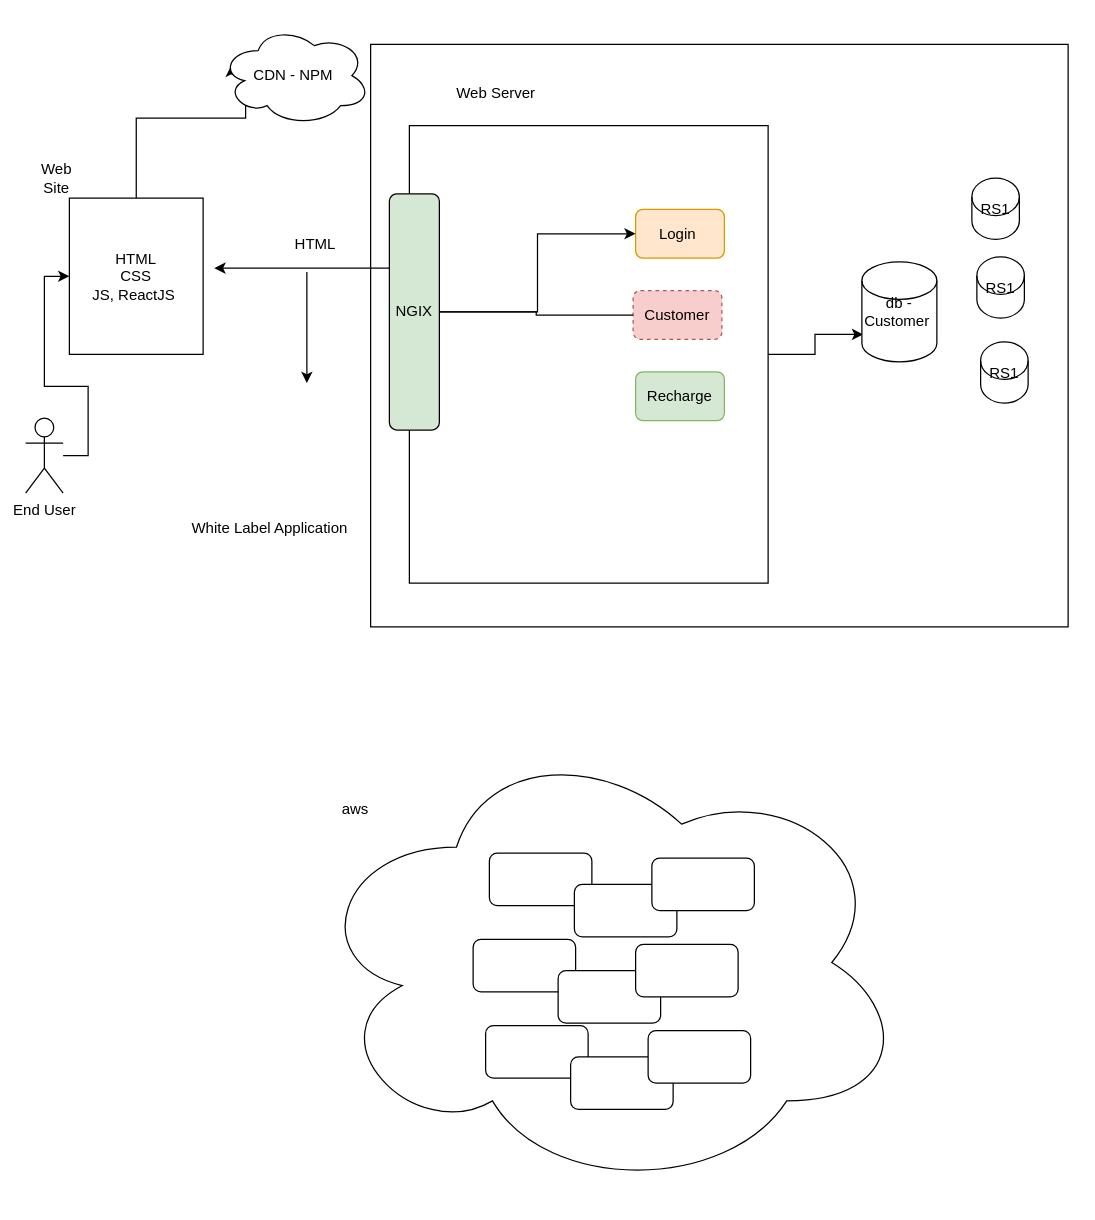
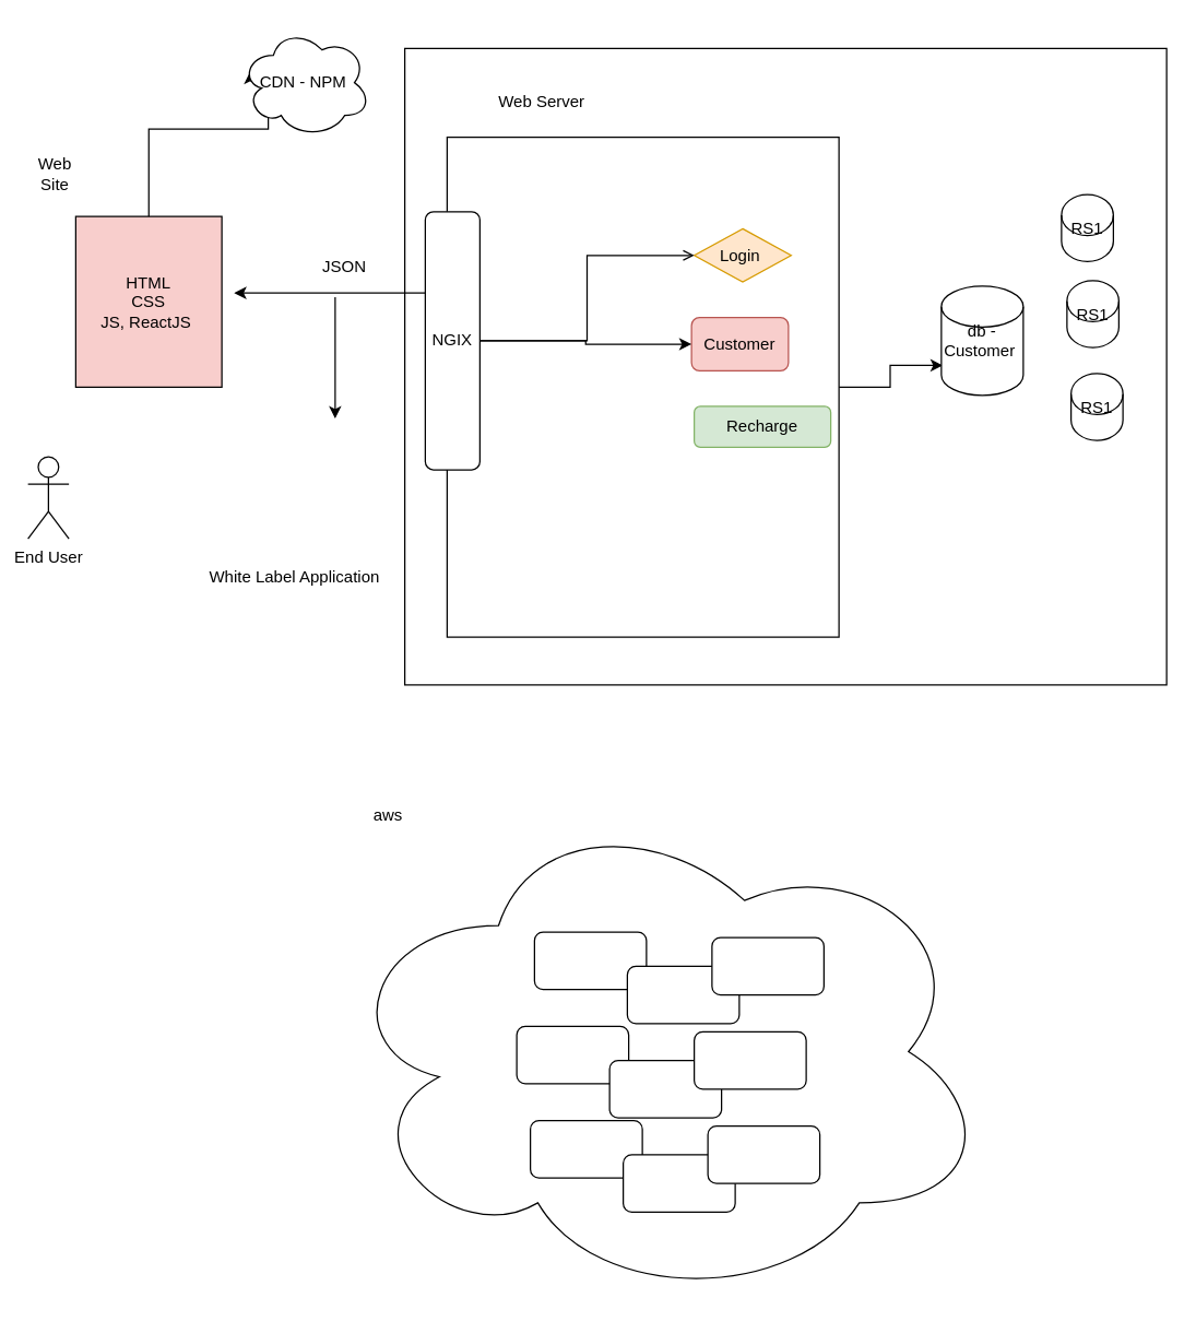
- <mxCell id="7" value="CDN - NPM&amp;nbsp;" style="ellipse;shape=cloud;whiteSpace=wrap;html=1;" vertex="1" parent="1"><mxGeometry x="176" y="20" width="120" height="80" as="geometry" /></mxCell>
+ <mxCell id="7" value="CDN - NPM&amp;nbsp;" style="ellipse;shape=cloud;whiteSpace=wrap;html=1;" vertex="1" parent="1"><mxGeometry x="176" y="20" width="95" height="80" as="geometry" /></mxCell>
- <mxCell id="24" value="Web Site" style="text;html=1;strokeColor=none;fillColor=none;align=center;verticalAlign=middle;whiteSpace=wrap;rounded=0;" vertex="1" parent="1"><mxGeometry x="25" y="132" width="40" height="20" as="geometry" /></mxCell>
+ <mxCell id="24" value="Web Site" style="text;html=1;strokeColor=none;fillColor=none;align=center;verticalAlign=middle;whiteSpace=wrap;rounded=0;" vertex="1" parent="1"><mxGeometry x="20" y="117" width="40" height="20" as="geometry" /></mxCell>
- <mxCell id="20" style="edgeStyle=orthogonalEdgeStyle;rounded=0;orthogonalLoop=1;jettySize=auto;html=1;" edge="1" parent="1" source="22" target="13"><mxGeometry relative="1" as="geometry" /></mxCell>
+ <mxCell id="20" style="edgeStyle=orthogonalEdgeStyle;rounded=0;orthogonalLoop=1;jettySize=auto;html=1;endArrow=open;" edge="1" parent="1" source="22" target="13"><mxGeometry relative="1" as="geometry" /></mxCell>
- <mxCell id="13" value="Login&amp;nbsp;" style="rounded=1;whiteSpace=wrap;html=1;fillColor=#ffe6cc;strokeColor=#d79b00;" vertex="1" parent="1"><mxGeometry x="508" y="167" width="71" height="39" as="geometry" /></mxCell>
+ <mxCell id="13" value="Login&amp;nbsp;" style="rhombus;whiteSpace=wrap;html=1;fillColor=#ffe6cc;strokeColor=#d79b00;" vertex="1" parent="1"><mxGeometry x="508" y="167" width="71" height="39" as="geometry" /></mxCell>
- <mxCell id="8" value="HTML" style="text;html=1;strokeColor=none;fillColor=none;align=center;verticalAlign=middle;whiteSpace=wrap;rounded=0;" vertex="1" parent="1"><mxGeometry x="232" y="185" width="40" height="20" as="geometry" /></mxCell>
+ <mxCell id="8" value="JSON" style="text;html=1;strokeColor=none;fillColor=none;align=center;verticalAlign=middle;whiteSpace=wrap;rounded=0;" vertex="1" parent="1"><mxGeometry x="232" y="185" width="40" height="20" as="geometry" /></mxCell>
- <mxCell id="6" value="HTML&lt;br&gt;CSS&lt;br&gt;JS, ReactJS&amp;nbsp;" style="rounded=0;whiteSpace=wrap;html=1;" vertex="1" parent="1"><mxGeometry x="55" y="158" width="107" height="125" as="geometry" /></mxCell>
+ <mxCell id="6" value="HTML&lt;br&gt;CSS&lt;br&gt;JS, ReactJS&amp;nbsp;" style="rounded=0;whiteSpace=wrap;html=1;fillColor=#f8cecc;" vertex="1" parent="1"><mxGeometry x="55" y="158" width="107" height="125" as="geometry" /></mxCell>
- <mxCell id="22" value="NGIX" style="rounded=1;whiteSpace=wrap;html=1;fillColor=#d5e8d4;" vertex="1" parent="1"><mxGeometry x="311" y="154.5" width="40" height="189" as="geometry" /></mxCell>
+ <mxCell id="22" value="NGIX" style="rounded=1;whiteSpace=wrap;html=1;" vertex="1" parent="1"><mxGeometry x="311" y="154.5" width="40" height="189" as="geometry" /></mxCell>
- <mxCell id="21" style="edgeStyle=orthogonalEdgeStyle;rounded=0;orthogonalLoop=1;jettySize=auto;html=1;endArrow=none;" edge="1" parent="1" source="22" target="14"><mxGeometry relative="1" as="geometry" /></mxCell>
+ <mxCell id="21" style="edgeStyle=orthogonalEdgeStyle;rounded=0;orthogonalLoop=1;jettySize=auto;html=1;" edge="1" parent="1" source="22" target="14"><mxGeometry relative="1" as="geometry" /></mxCell>
- <mxCell id="14" value="Customer" style="rounded=1;whiteSpace=wrap;html=1;fillColor=#f8cecc;strokeColor=#b85450;dashed=1;" vertex="1" parent="1"><mxGeometry x="506" y="232" width="71" height="39" as="geometry" /></mxCell>
+ <mxCell id="14" value="Customer" style="rounded=1;whiteSpace=wrap;html=1;fillColor=#f8cecc;strokeColor=#b85450;" vertex="1" parent="1"><mxGeometry x="506" y="232" width="71" height="39" as="geometry" /></mxCell>
- <mxCell id="3" style="edgeStyle=orthogonalEdgeStyle;rounded=0;orthogonalLoop=1;jettySize=auto;html=1;entryX=0;entryY=0.5;entryDx=0;entryDy=0;" edge="1" parent="1" source="4" target="6"><mxGeometry relative="1" as="geometry" /></mxCell>
- <mxCell id="15" value="Recharge" style="rounded=1;whiteSpace=wrap;html=1;fillColor=#d5e8d4;strokeColor=#82b366;" vertex="1" parent="1"><mxGeometry x="508" y="297" width="71" height="39" as="geometry" /></mxCell>
+ <mxCell id="15" value="Recharge" style="rounded=1;whiteSpace=wrap;html=1;fillColor=#d5e8d4;strokeColor=#82b366;" vertex="1" parent="1"><mxGeometry x="508" y="297" width="100" height="30" as="geometry" /></mxCell>
- <mxCell id="27" value="aws" style="text;html=1;strokeColor=none;fillColor=none;align=center;verticalAlign=middle;whiteSpace=wrap;rounded=0;" vertex="1" parent="1"><mxGeometry x="264" y="637" width="40" height="20" as="geometry" /></mxCell>
+ <mxCell id="27" value="aws" style="text;html=1;strokeColor=none;fillColor=none;align=center;verticalAlign=middle;whiteSpace=wrap;rounded=0;" vertex="1" parent="1"><mxGeometry x="264" y="587" width="40" height="20" as="geometry" /></mxCell>
